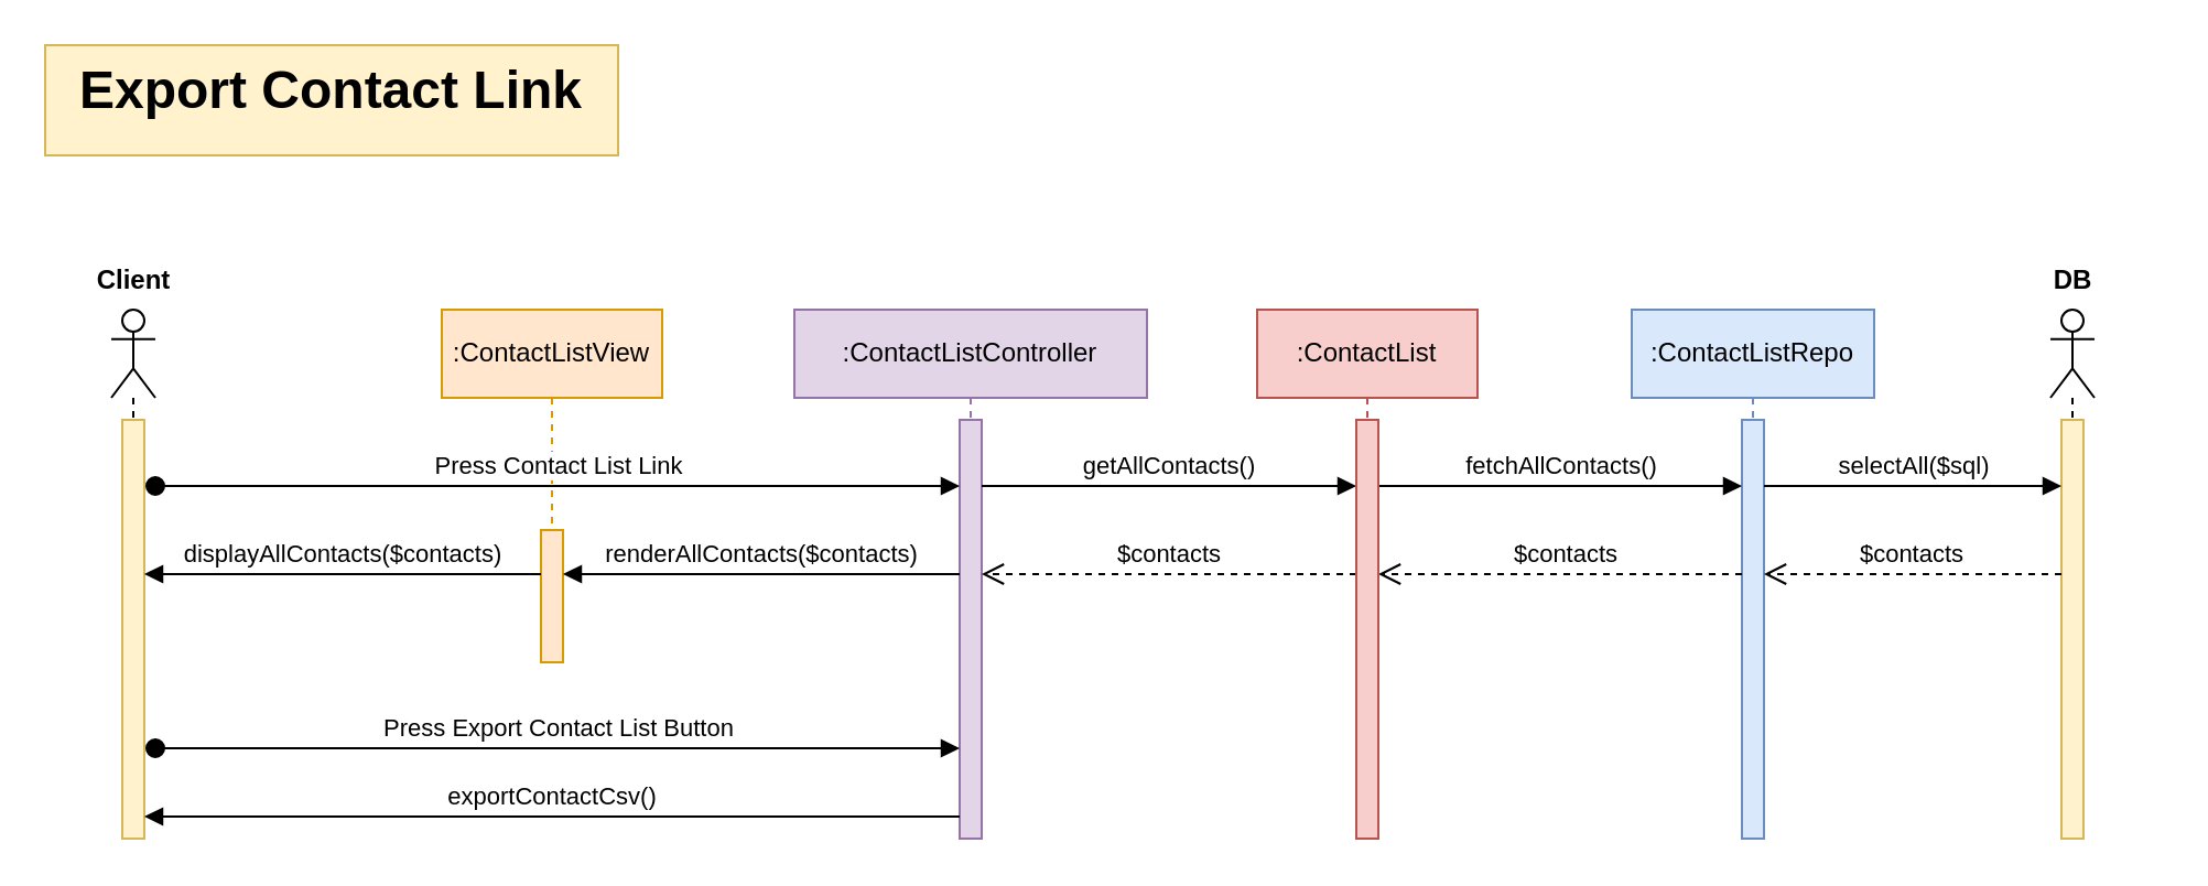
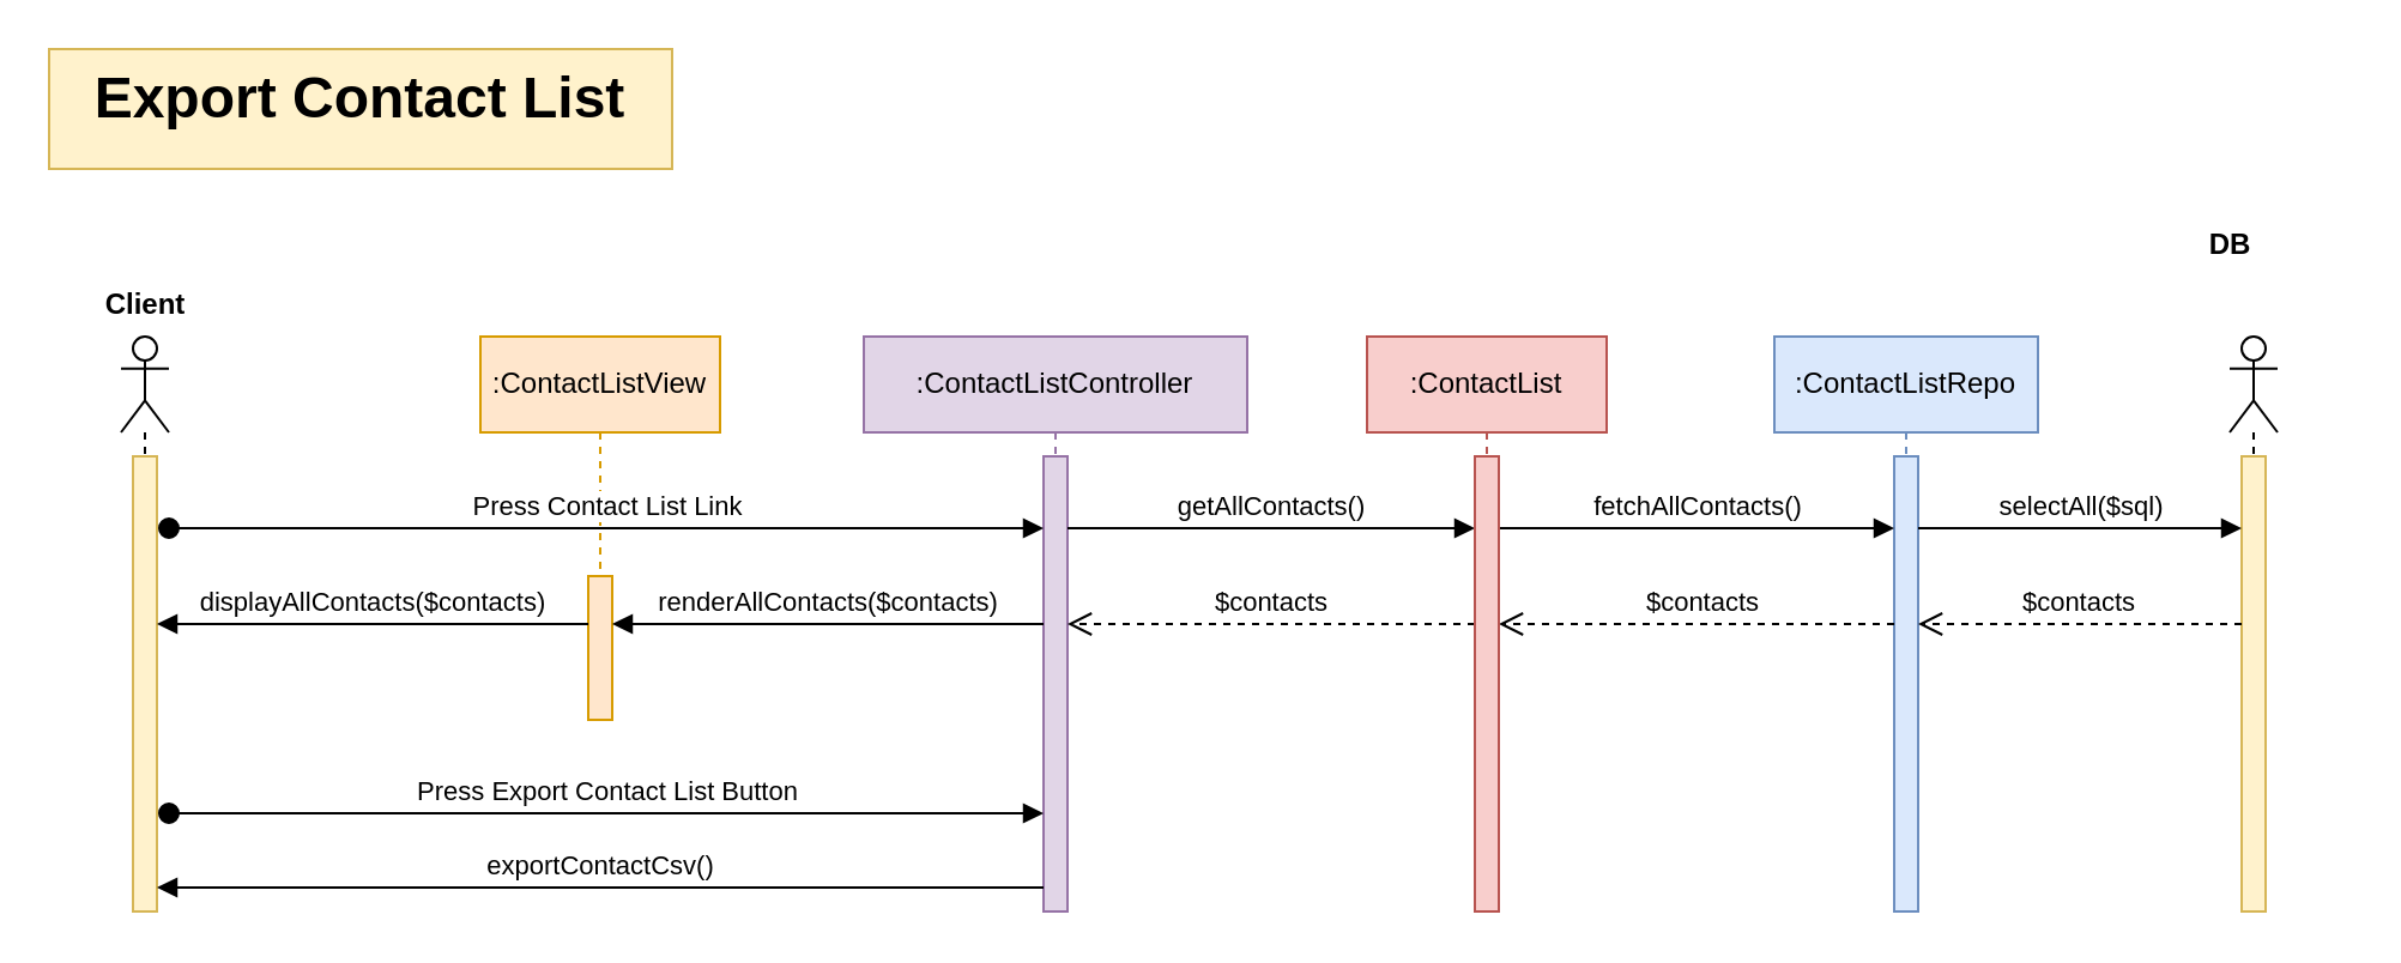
- <mxCell id="2" value="&lt;h1 style=&quot;margin-top: 0px;&quot;&gt;Export Contact Link&lt;/h1&gt;" style="text;html=1;whiteSpace=wrap;overflow=hidden;rounded=0;align=center;fillColor=#fff2cc;strokeColor=#d6b656;" parent="1" vertex="1"><mxGeometry x="20" y="20" width="260" height="50" as="geometry" /></mxCell>
+ <mxCell id="2" value="&lt;h1 style=&quot;margin-top: 0px;&quot;&gt;Export Contact List&lt;/h1&gt;" style="text;html=1;whiteSpace=wrap;overflow=hidden;rounded=0;align=center;fillColor=#fff2cc;strokeColor=#d6b656;" parent="1" vertex="1"><mxGeometry x="20" y="20" width="260" height="50" as="geometry" /></mxCell>
- <mxCell id="8" value="DB" style="text;align=center;fontStyle=1;verticalAlign=middle;spacingLeft=3;spacingRight=3;strokeColor=none;rotatable=0;points=[[0,0.5],[1,0.5]];portConstraint=eastwest;html=1;" parent="1" vertex="1"><mxGeometry x="900" y="114" width="80" height="26" as="geometry" /></mxCell>
+ <mxCell id="8" value="DB" style="text;align=center;fontStyle=1;verticalAlign=middle;spacingLeft=3;spacingRight=3;strokeColor=none;rotatable=0;points=[[0,0.5],[1,0.5]];portConstraint=eastwest;html=1;" parent="1" vertex="1"><mxGeometry x="890" y="89" width="80" height="26" as="geometry" /></mxCell>
